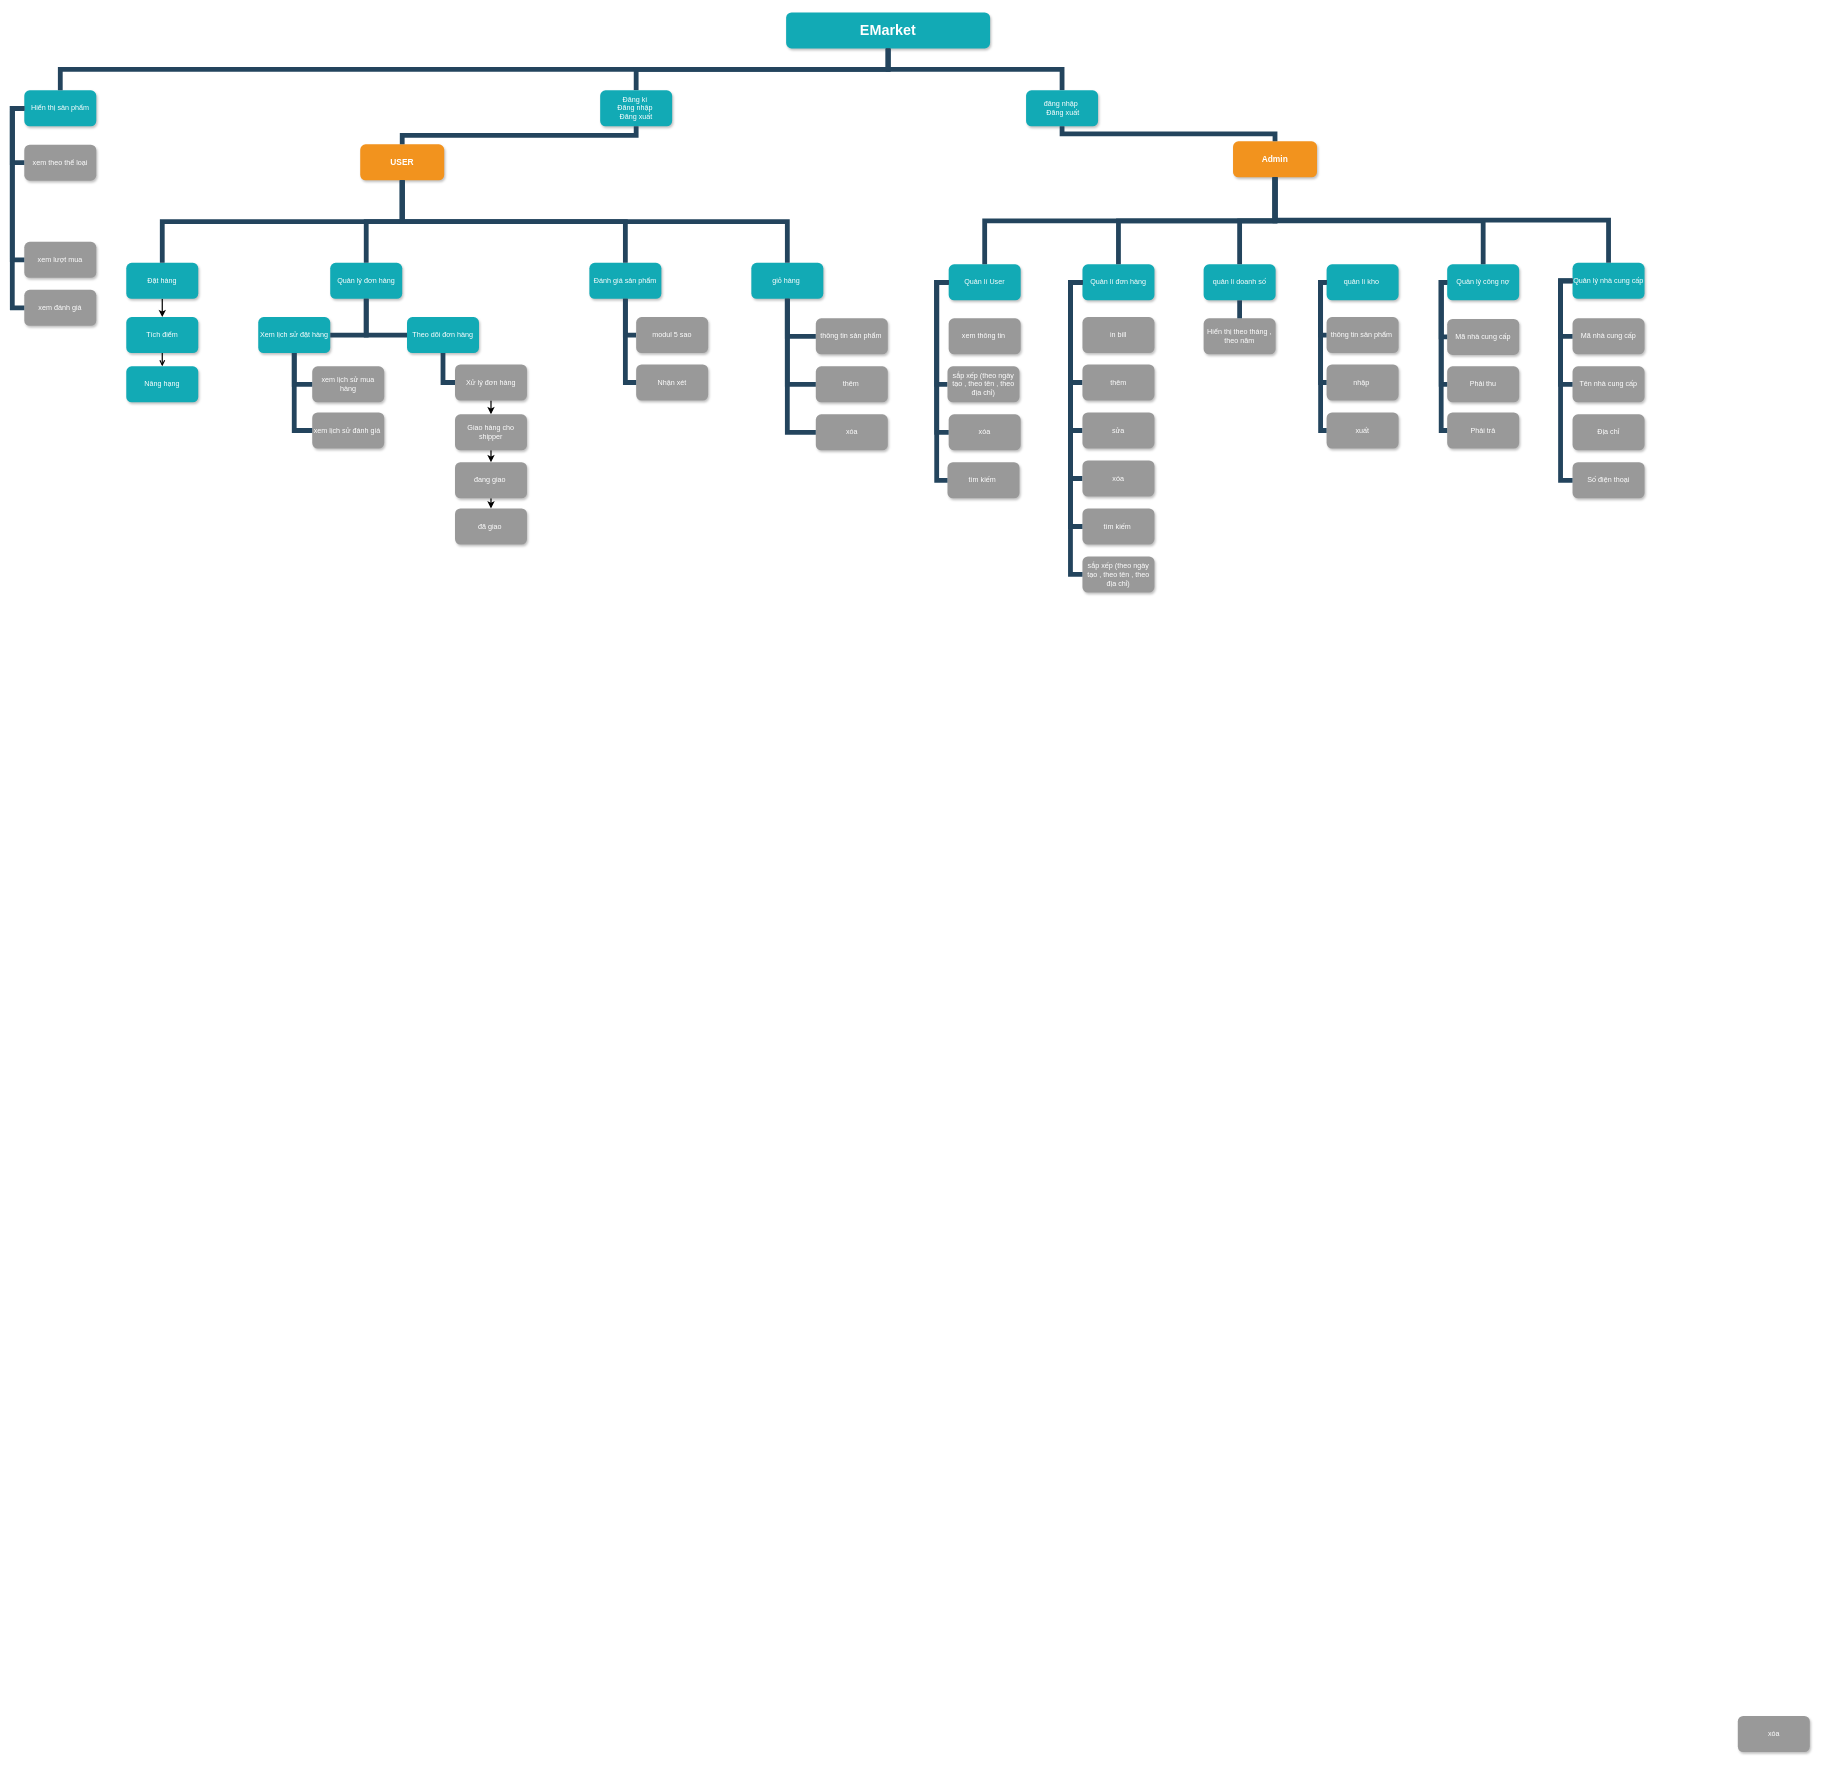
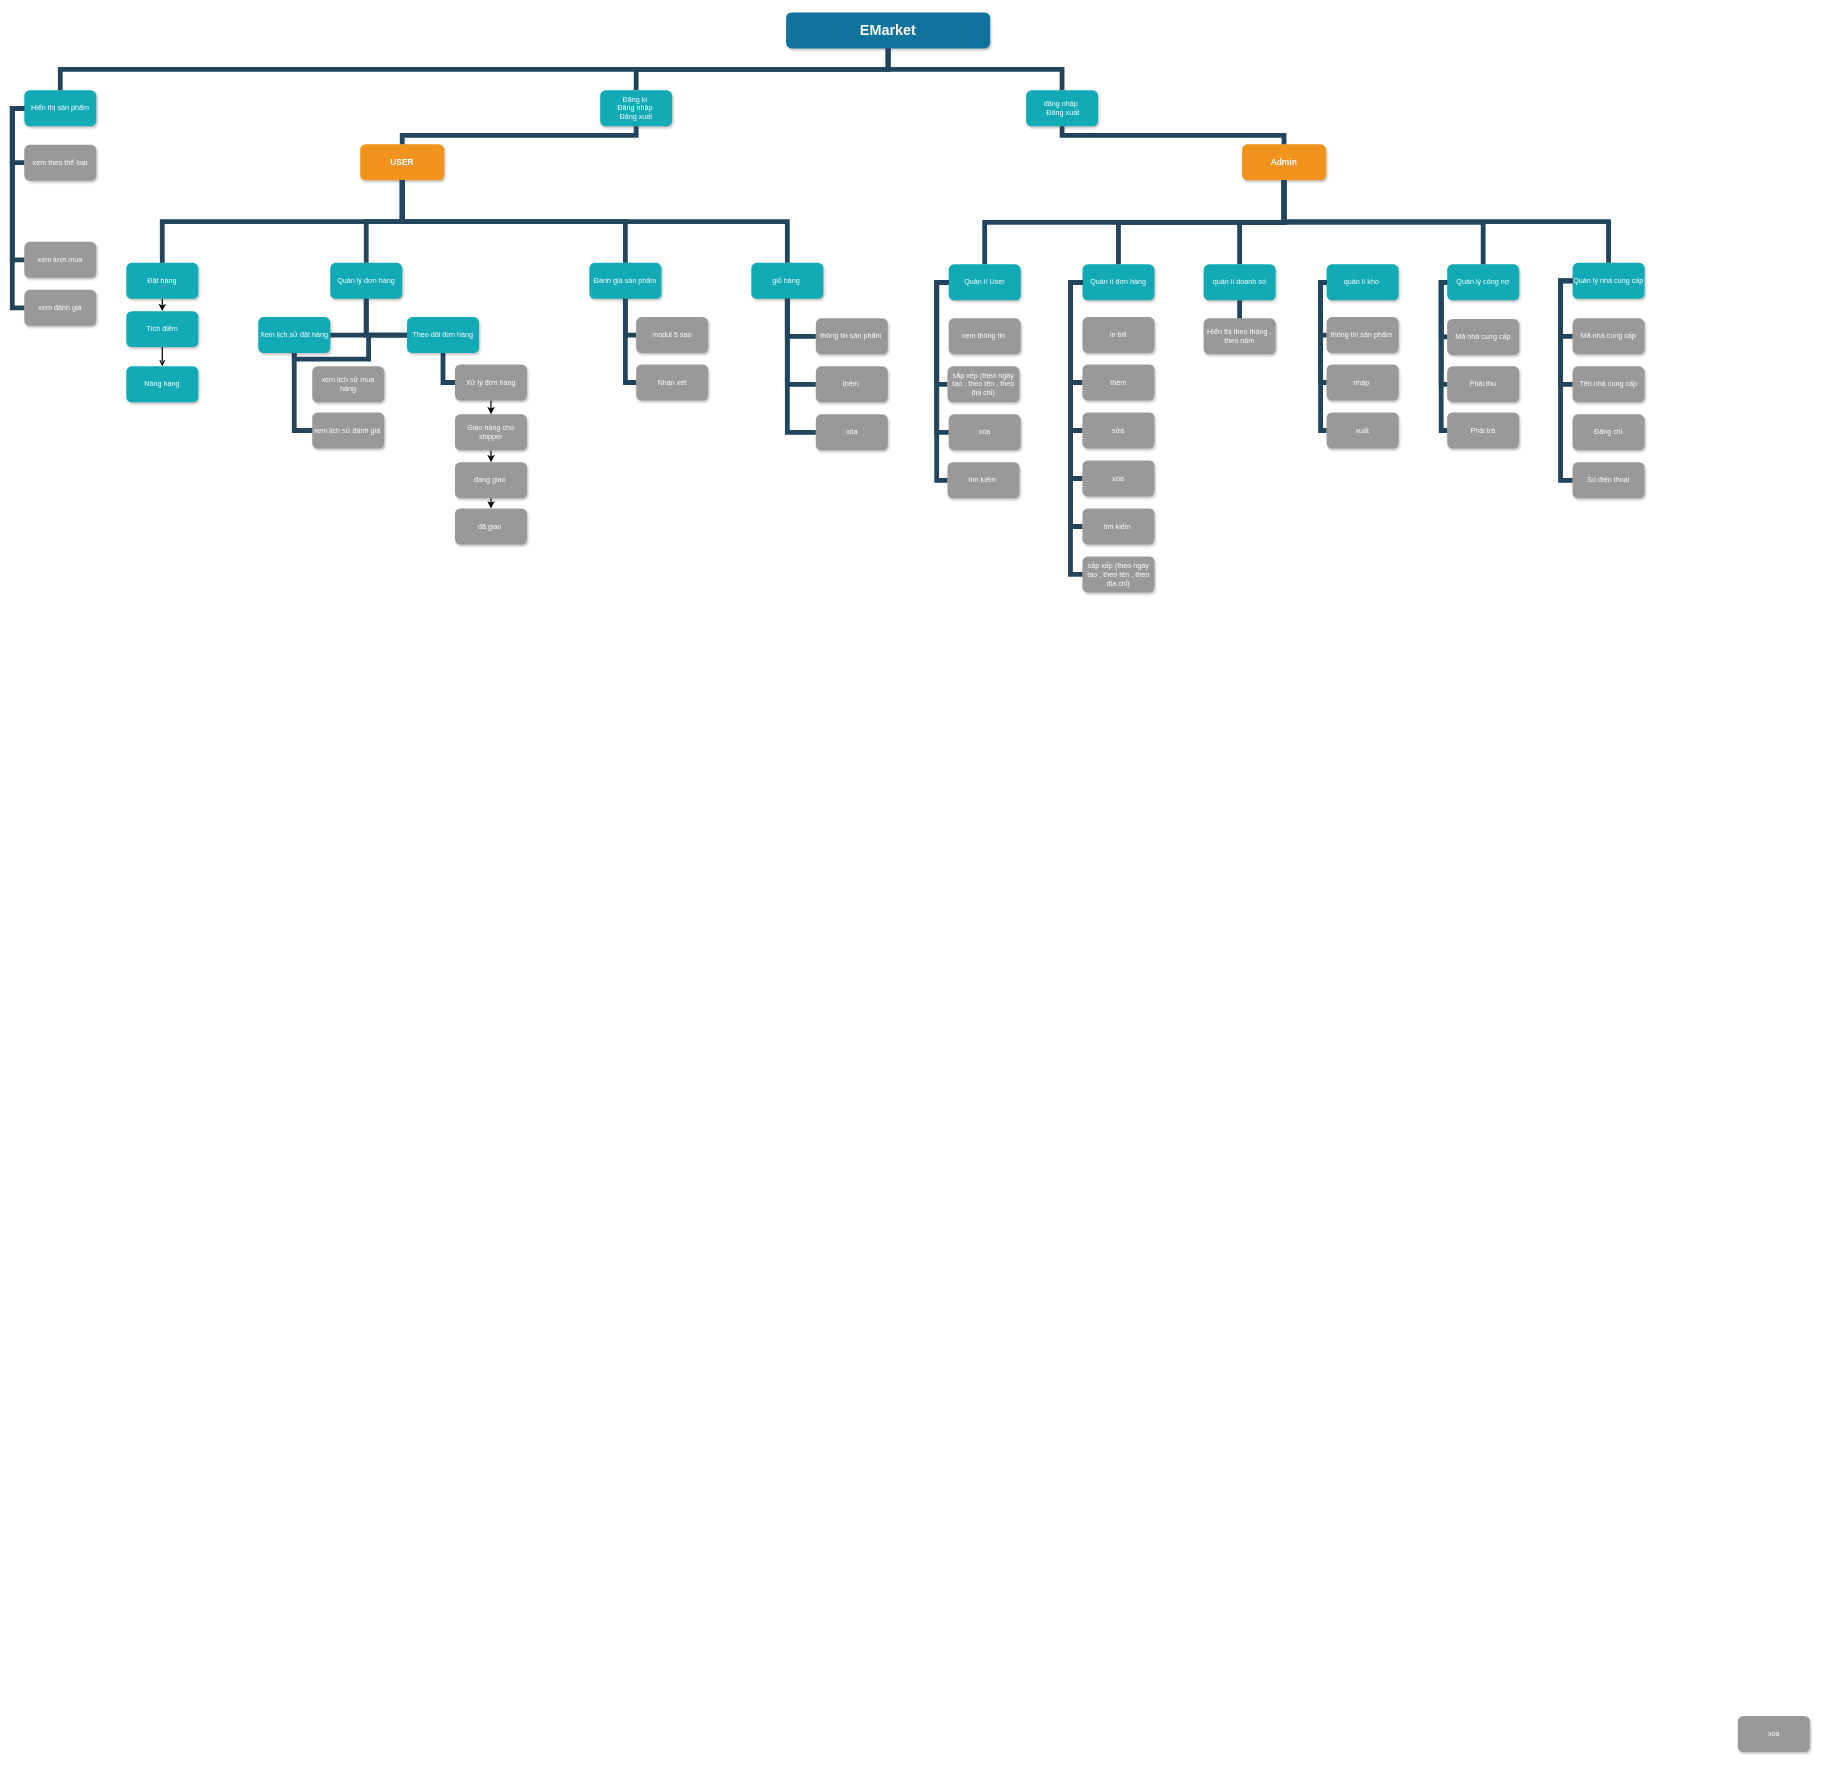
- <mxCell id="2" value="EMarket" style="whiteSpace=wrap;rounded=1;shadow=1;fillColor=#12aab5;strokeColor=none;fontColor=#FFFFFF;fontStyle=1;fontSize=24;" vertex="1" parent="1"><mxGeometry x="1310" y="20" width="340" height="60" as="geometry" /></mxCell>
+ <mxCell id="2" value="EMarket" style="whiteSpace=wrap;rounded=1;shadow=1;fillColor=#10739E;strokeColor=none;fontColor=#FFFFFF;fontStyle=1;fontSize=24" vertex="1" parent="1"><mxGeometry x="1310" y="20" width="340" height="60" as="geometry" /></mxCell>
- <mxCell id="29" value="Admin" style="whiteSpace=wrap;rounded=1;fillColor=#F2931E;strokeColor=none;shadow=1;fontColor=#FFFFFF;fontStyle=1;fontSize=14" vertex="1" parent="1"><mxGeometry x="2055" y="235" width="140" height="60" as="geometry" /></mxCell>
+ <mxCell id="29" value="Admin" style="whiteSpace=wrap;rounded=1;fillColor=#F2931E;strokeColor=none;shadow=1;fontColor=#FFFFFF;fontStyle=1;fontSize=14" vertex="1" parent="1"><mxGeometry x="2070" y="240" width="140" height="60" as="geometry" /></mxCell>
- <mxCell id="27" value="Tích điểm" style="whiteSpace=wrap;rounded=1;fillColor=#12AAB5;strokeColor=none;shadow=1;fontColor=#FFFFFF;" vertex="1" parent="1"><mxGeometry x="210" y="528" width="120" height="60" as="geometry" /></mxCell>
+ <mxCell id="27" value="Tích điểm" style="whiteSpace=wrap;rounded=1;fillColor=#12AAB5;strokeColor=none;shadow=1;fontColor=#FFFFFF;" vertex="1" parent="1"><mxGeometry x="210" y="518" width="120" height="60" as="geometry" /></mxCell>
- <mxCell id="94" value="" style="elbow=horizontal;rounded=0;fontColor=#000000;endArrow=none;endFill=0;strokeWidth=8;strokeColor=#23445D;exitX=0.5;exitY=1;exitDx=0;exitDy=0;entryX=0;entryY=0.5;entryDx=0;entryDy=0;edgeStyle=orthogonalEdgeStyle;" edge="1" parent="1" source="16" target="24"><mxGeometry width="100" height="100" relative="1" as="geometry"><mxPoint x="350" y="871" as="sourcePoint" /><mxPoint x="380" y="1221" as="targetPoint" /></mxGeometry></mxCell>
+ <mxCell id="94" value="" style="elbow=horizontal;rounded=0;fontColor=#000000;endArrow=none;endFill=0;strokeWidth=8;strokeColor=#23445D;exitX=0.5;exitY=1;exitDx=0;exitDy=0;edgeStyle=orthogonalEdgeStyle;" edge="1" parent="1" source="16" target="15"><mxGeometry width="100" height="100" relative="1" as="geometry"><mxPoint x="350" y="871" as="sourcePoint" /><mxPoint x="380" y="1221" as="targetPoint" /></mxGeometry></mxCell>
- <mxCell id="68" value="Địa chỉ" style="whiteSpace=wrap;rounded=1;fillColor=#999999;strokeColor=none;shadow=1;fontColor=#FFFFFF;fontStyle=0" vertex="1" parent="1"><mxGeometry x="2621" y="690" width="120" height="60" as="geometry" /></mxCell>
+ <mxCell id="68" value="Đăng chỉ" style="whiteSpace=wrap;rounded=1;fillColor=#999999;strokeColor=none;shadow=1;fontColor=#FFFFFF;fontStyle=0" vertex="1" parent="1"><mxGeometry x="2621" y="690" width="120" height="60" as="geometry" /></mxCell>
